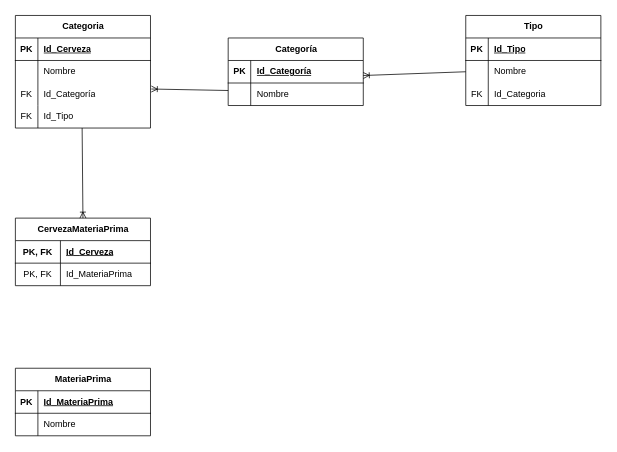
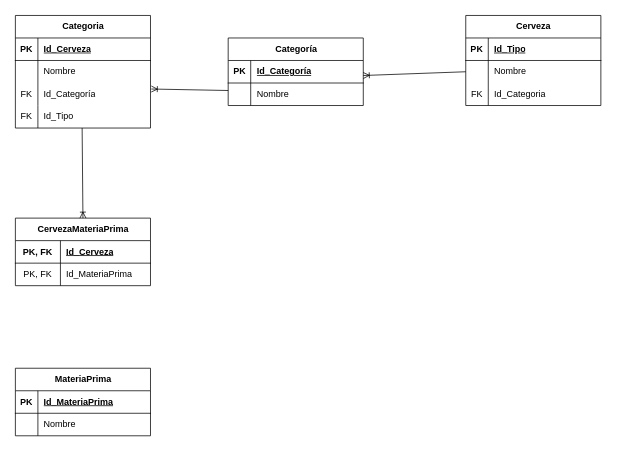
- <mxCell id="22" value="Tipo" style="shape=table;startSize=30;container=1;collapsible=1;childLayout=tableLayout;fixedRows=1;rowLines=0;fontStyle=1;align=center;resizeLast=1;html=1;" vertex="1" parent="1"><mxGeometry x="620" y="20" width="180" height="120" as="geometry" /></mxCell>
+ <mxCell id="22" value="Cerveza" style="shape=table;startSize=30;container=1;collapsible=1;childLayout=tableLayout;fixedRows=1;rowLines=0;fontStyle=1;align=center;resizeLast=1;html=1;" vertex="1" parent="1"><mxGeometry x="620" y="20" width="180" height="120" as="geometry" /></mxCell>
